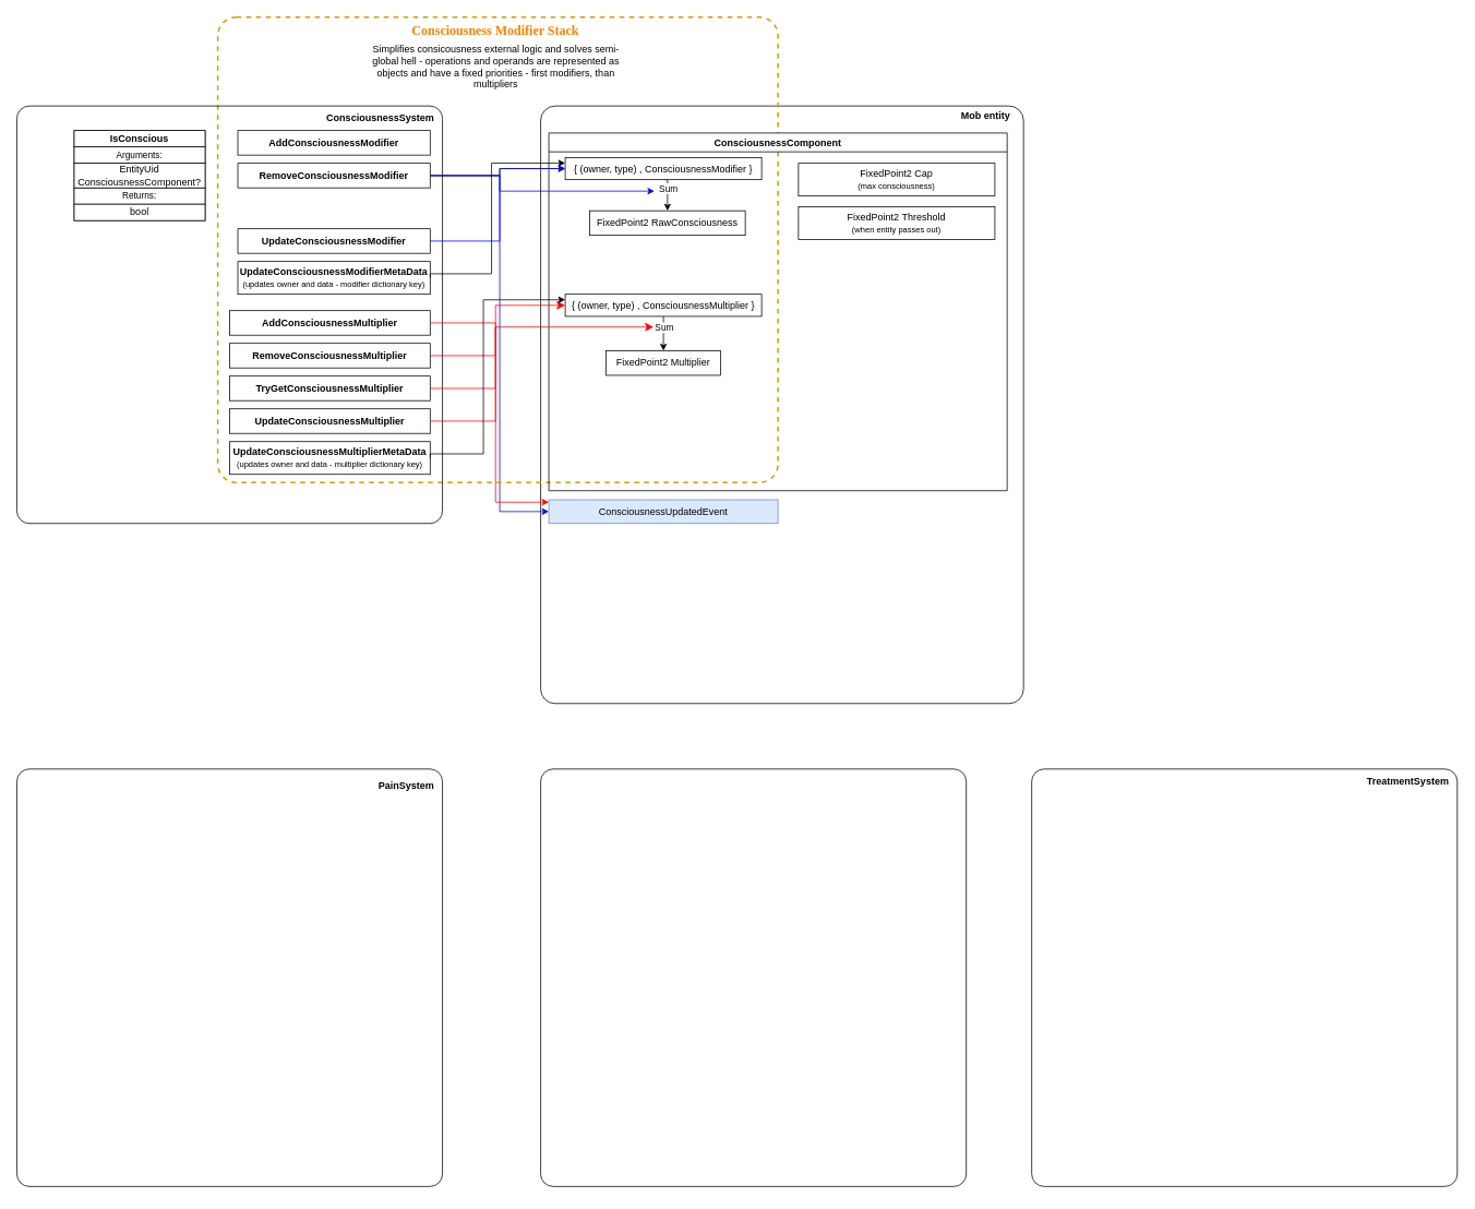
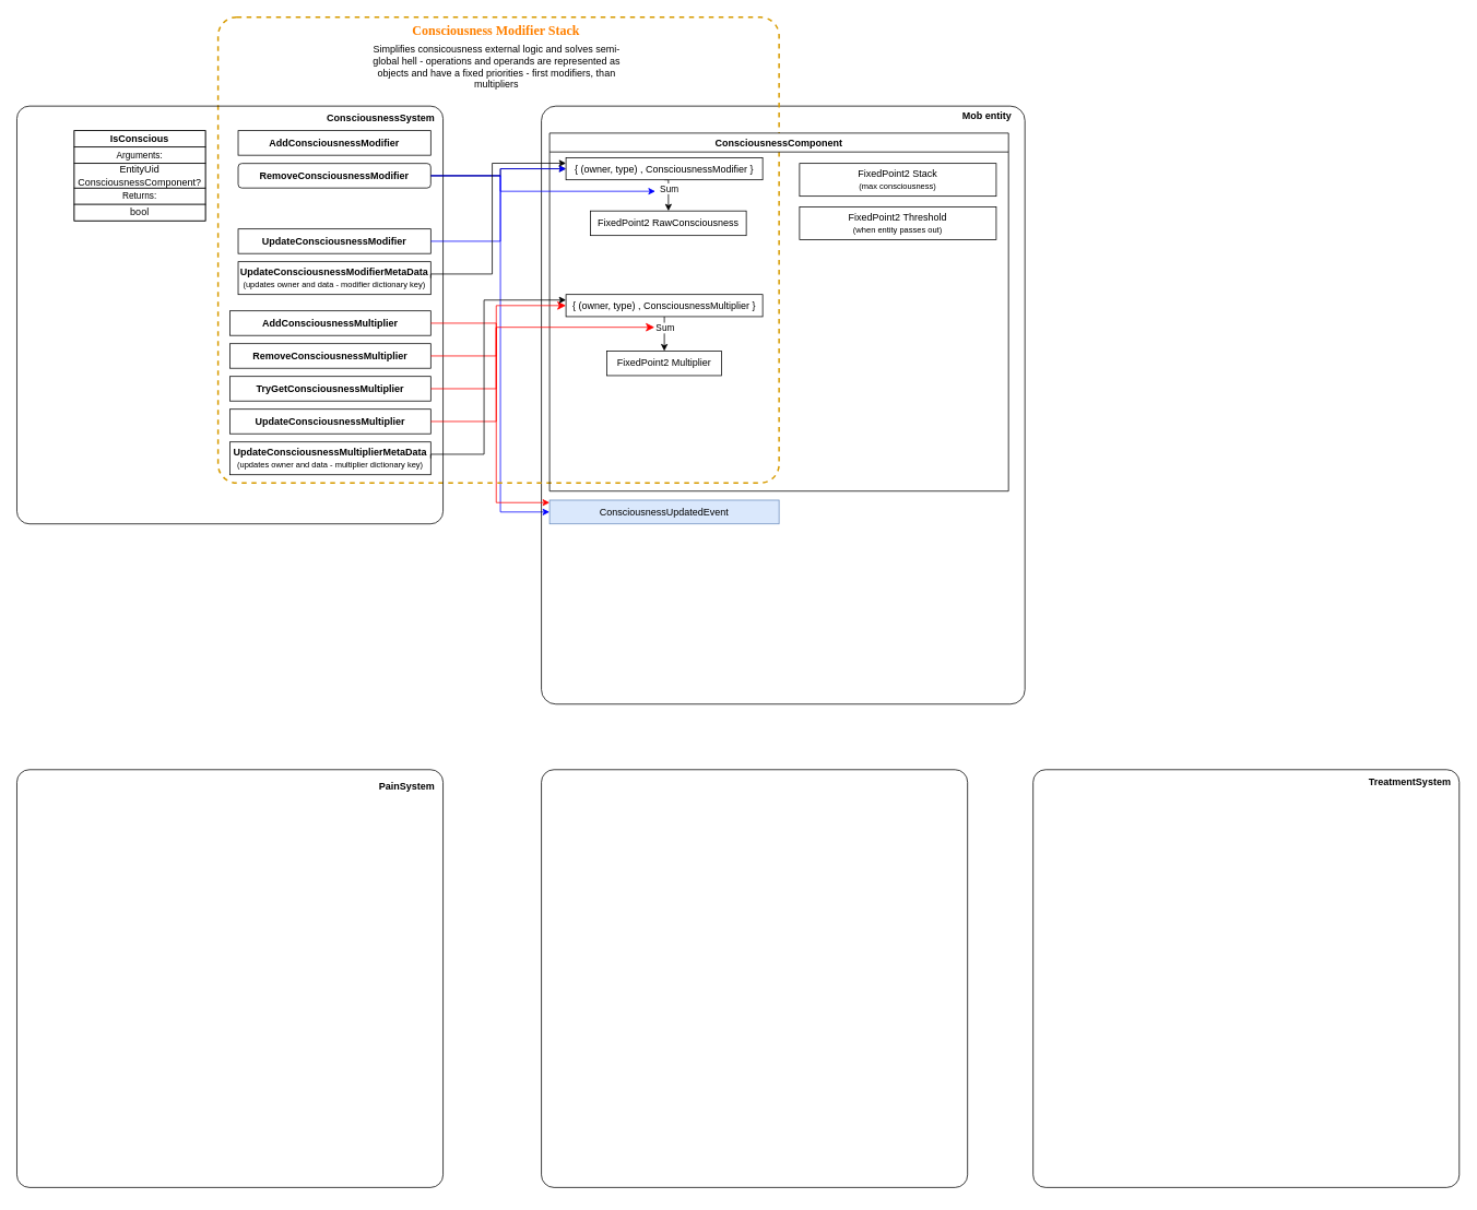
- <mxCell id="10" value="&lt;b&gt;RemoveConsciousnessModifier&lt;/b&gt;" style="rounded=0;whiteSpace=wrap;html=1;" parent="6" vertex="1"><mxGeometry x="270" y="70" width="235" height="30" as="geometry" /></mxCell>
+ <mxCell id="10" value="&lt;b&gt;RemoveConsciousnessModifier&lt;/b&gt;" style="whiteSpace=wrap;html=1;rounded=1;" parent="6" vertex="1"><mxGeometry x="270" y="70" width="235" height="30" as="geometry" /></mxCell>
- <mxCell id="42" value="FixedPoint2 Cap&lt;br&gt;&lt;font style=&quot;font-size: 10px;&quot;&gt;(max consciousness)&lt;/font&gt;" style="rounded=0;whiteSpace=wrap;html=1;" parent="1" vertex="1"><mxGeometry x="975" y="199" width="240" height="40" as="geometry" /></mxCell>
+ <mxCell id="42" value="FixedPoint2 Stack&lt;br&gt;&lt;font style=&quot;font-size: 10px;&quot;&gt;(max consciousness)&lt;/font&gt;" style="rounded=0;whiteSpace=wrap;html=1;" parent="1" vertex="1"><mxGeometry x="975" y="199" width="240" height="40" as="geometry" /></mxCell>
